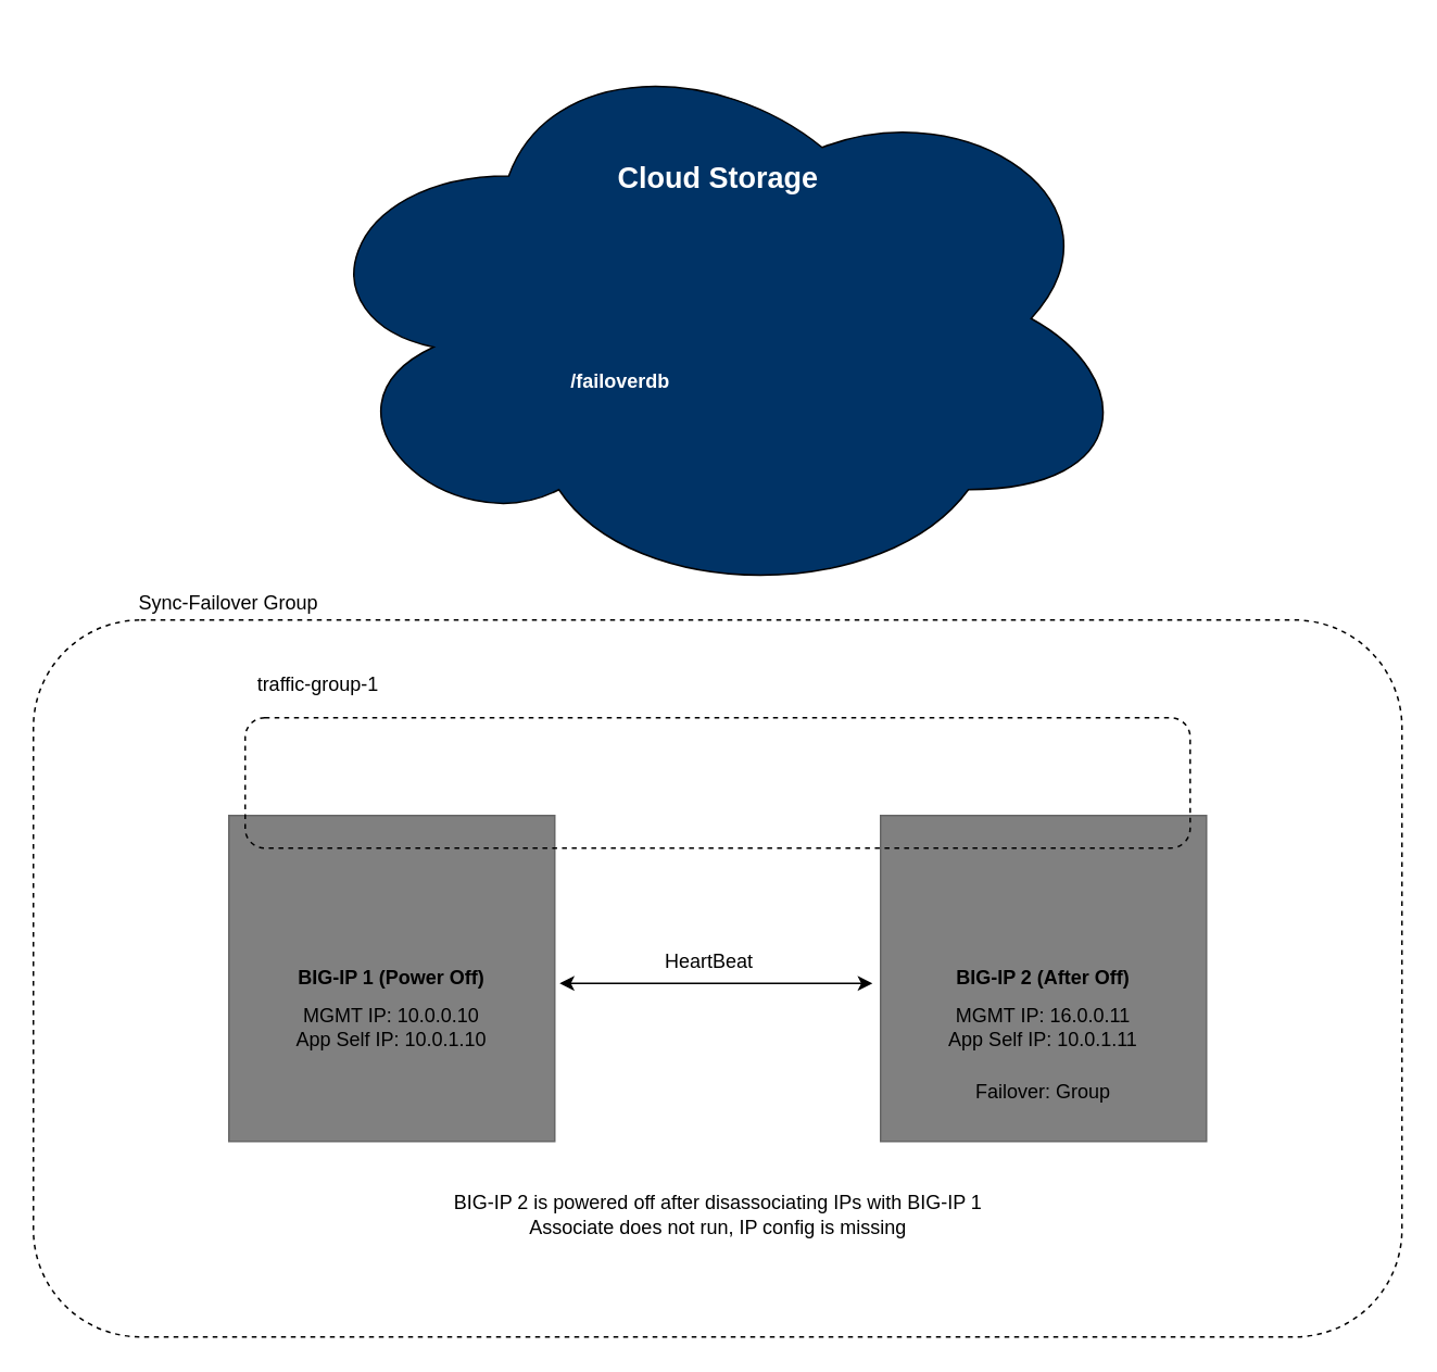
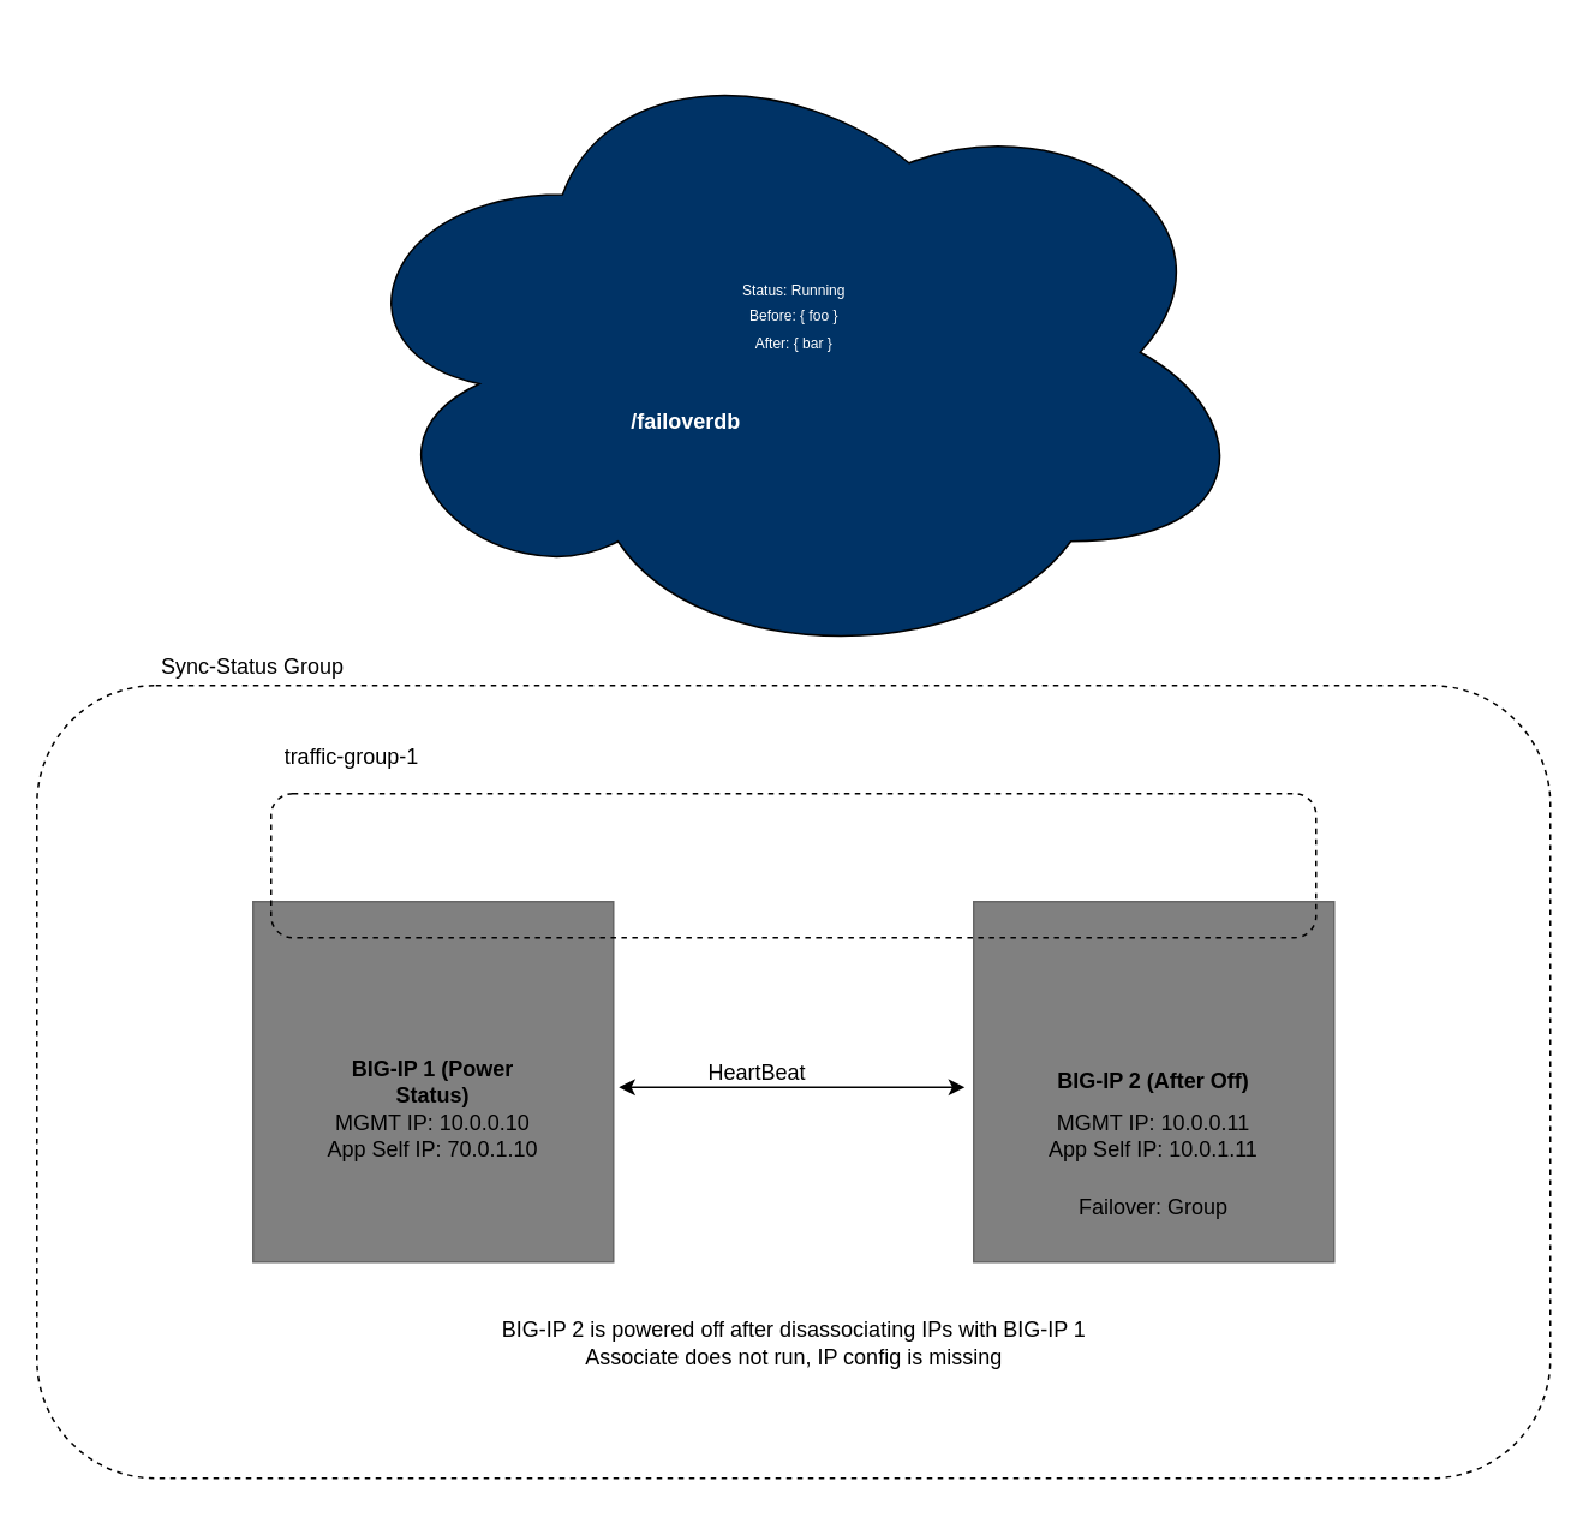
- <mxCell id="17" value="&lt;font color=&quot;#ffffff&quot; style=&quot;font-size: 18px&quot;&gt;&lt;b&gt;Cloud Storage&lt;/b&gt;&lt;/font&gt;" style="text;html=1;resizable=0;autosize=1;align=center;verticalAlign=middle;points=[];fillColor=none;strokeColor=none;rounded=0;" vertex="1" parent="1"><mxGeometry x="370" y="99" width="140" height="20" as="geometry" /></mxCell>
+ <mxCell id="19" value="&lt;font color=&quot;#ffffff&quot; style=&quot;font-size: 8px&quot;&gt;Status: Running&lt;br&gt;Before: { foo }&lt;br&gt;After: { bar }&lt;br&gt;&lt;/font&gt;" style="text;html=1;resizable=0;autosize=1;align=center;verticalAlign=middle;points=[];fillColor=none;strokeColor=none;rounded=0;" vertex="1" parent="1"><mxGeometry x="405" y="149" width="70" height="50" as="geometry" /></mxCell>
- <mxCell id="10" value="Sync-Failover Group" style="text;html=1;strokeColor=none;fillColor=none;align=center;verticalAlign=middle;whiteSpace=wrap;rounded=0;" vertex="1" parent="1"><mxGeometry x="70" y="360" width="140" height="20" as="geometry" /></mxCell>
+ <mxCell id="10" value="Sync-Status Group" style="text;html=1;strokeColor=none;fillColor=none;align=center;verticalAlign=middle;whiteSpace=wrap;rounded=0;" vertex="1" parent="1"><mxGeometry x="70" y="360" width="140" height="20" as="geometry" /></mxCell>
- <mxCell id="13" value="HeartBeat" style="text;html=1;strokeColor=none;fillColor=none;align=center;verticalAlign=middle;whiteSpace=wrap;rounded=0;dashed=1;" vertex="1" parent="1"><mxGeometry x="390" y="580" width="90" height="20" as="geometry" /></mxCell>
+ <mxCell id="13" value="HeartBeat" style="text;html=1;strokeColor=none;fillColor=none;align=center;verticalAlign=middle;whiteSpace=wrap;rounded=0;dashed=1;" vertex="1" parent="1"><mxGeometry x="375" y="585" width="90" height="20" as="geometry" /></mxCell>
- <mxCell id="6" value="&lt;b&gt;BIG-IP 1 (Power Off)&lt;/b&gt;" style="text;html=1;strokeColor=none;fillColor=none;align=center;verticalAlign=middle;whiteSpace=wrap;rounded=0;" vertex="1" parent="1"><mxGeometry x="180" y="580" width="120" height="40" as="geometry" /></mxCell>
+ <mxCell id="6" value="&lt;b&gt;BIG-IP 1 (Power Status)&lt;/b&gt;" style="text;html=1;strokeColor=none;fillColor=none;align=center;verticalAlign=middle;whiteSpace=wrap;rounded=0;" vertex="1" parent="1"><mxGeometry x="180" y="580" width="120" height="40" as="geometry" /></mxCell>
- <mxCell id="8" value="MGMT IP: 10.0.0.10&lt;br&gt;App Self IP: 10.0.1.10&lt;br&gt;" style="text;html=1;strokeColor=none;fillColor=none;align=center;verticalAlign=middle;whiteSpace=wrap;rounded=0;" vertex="1" parent="1"><mxGeometry x="180" y="610" width="120" height="40" as="geometry" /></mxCell>
+ <mxCell id="8" value="MGMT IP: 10.0.0.10&lt;br&gt;App Self IP: 70.0.1.10&lt;br&gt;" style="text;html=1;strokeColor=none;fillColor=none;align=center;verticalAlign=middle;whiteSpace=wrap;rounded=0;" vertex="1" parent="1"><mxGeometry x="180" y="610" width="120" height="40" as="geometry" /></mxCell>
- <mxCell id="9" value="MGMT IP: 16.0.0.11&lt;br&gt;App Self IP: 10.0.1.11&lt;br&gt;" style="text;html=1;strokeColor=none;fillColor=none;align=center;verticalAlign=middle;whiteSpace=wrap;rounded=0;" vertex="1" parent="1"><mxGeometry x="580" y="610" width="120" height="40" as="geometry" /></mxCell>
+ <mxCell id="9" value="MGMT IP: 10.0.0.11&lt;br&gt;App Self IP: 10.0.1.11&lt;br&gt;" style="text;html=1;strokeColor=none;fillColor=none;align=center;verticalAlign=middle;whiteSpace=wrap;rounded=0;" vertex="1" parent="1"><mxGeometry x="580" y="610" width="120" height="40" as="geometry" /></mxCell>
